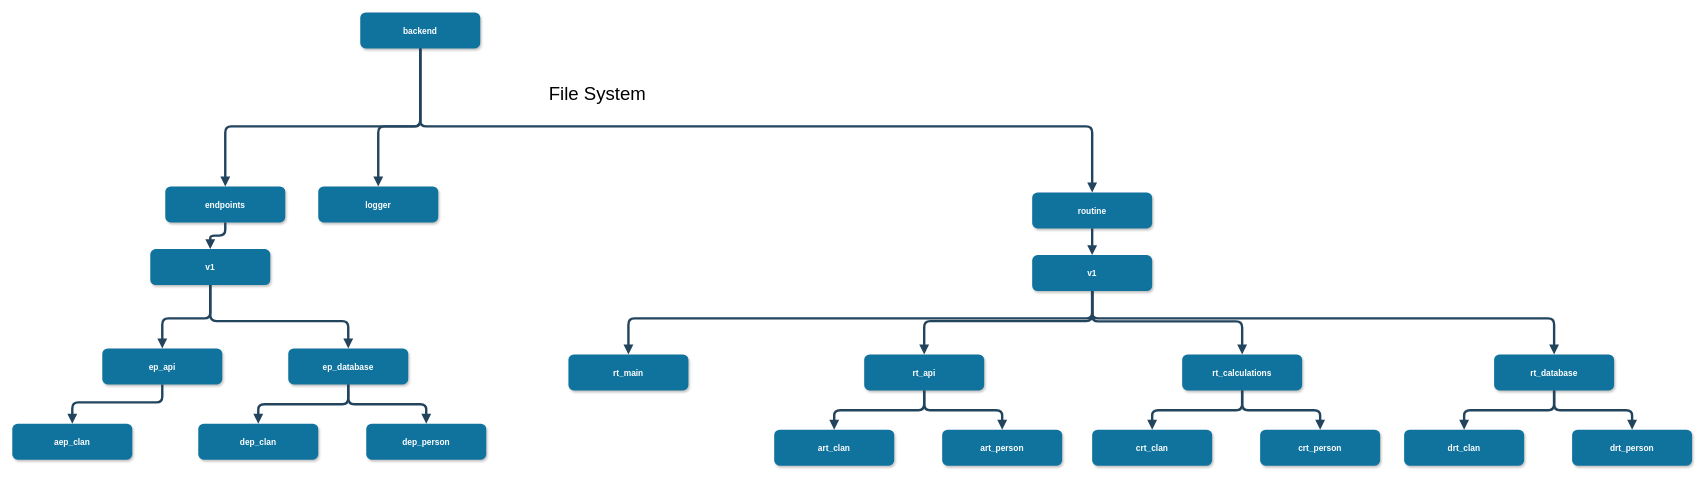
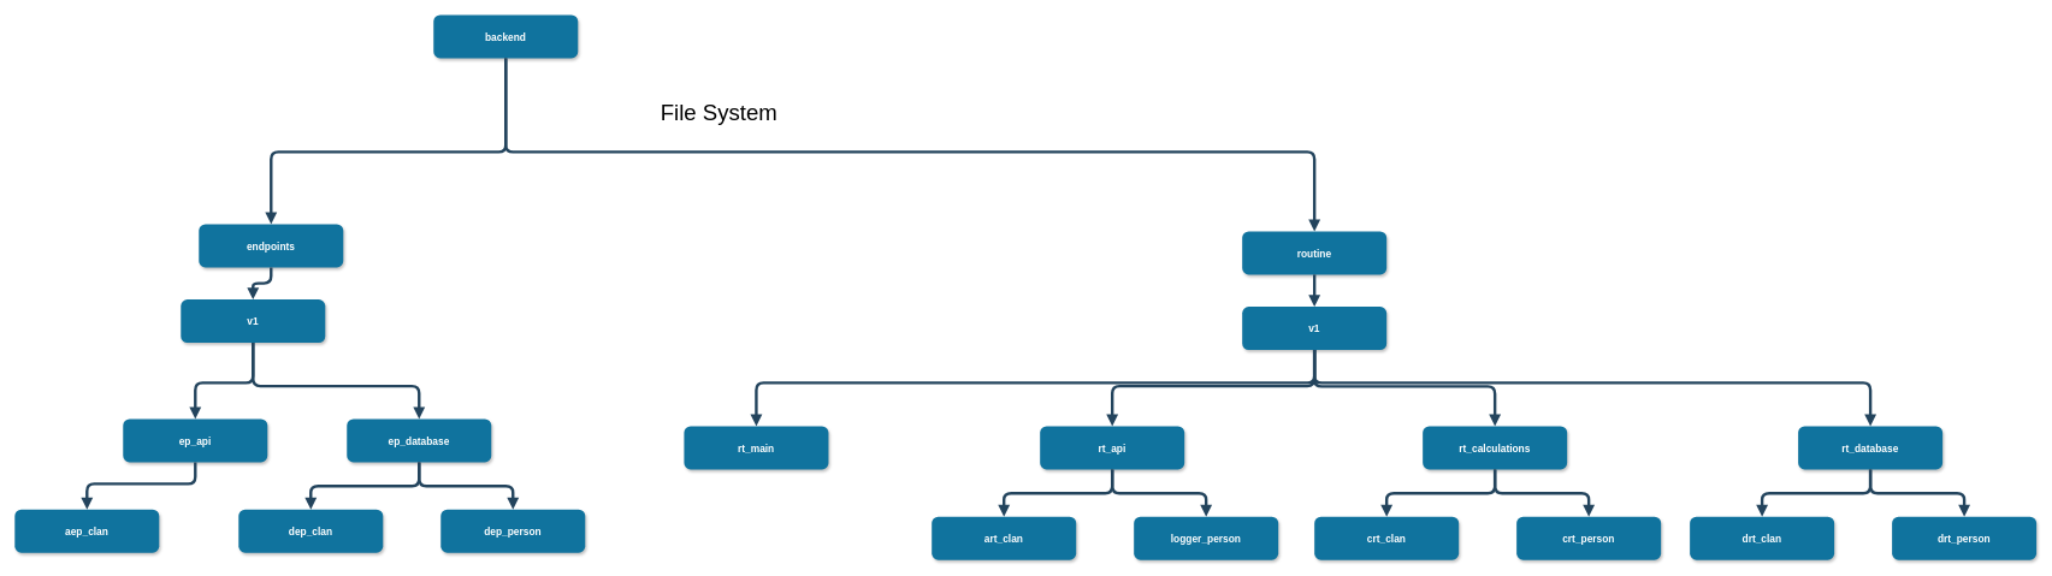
- <mxCell id="24" value="" style="edgeStyle=elbowEdgeStyle;elbow=vertical;strokeWidth=4;endArrow=block;endFill=1;fontStyle=1;strokeColor=#23445D;exitX=0.5;exitY=1;exitDx=0;exitDy=0;entryX=0.5;entryY=0;entryDx=0;entryDy=0;" parent="1" source="2" target="23" edge="1"><mxGeometry x="30" y="176" width="100" height="100" as="geometry"><mxPoint x="652" y="56" as="sourcePoint" /><mxPoint x="1020" y="310" as="targetPoint" /><Array as="points"><mxPoint x="700" y="210" /><mxPoint x="1080" y="210" /><mxPoint x="860" y="219" /></Array></mxGeometry></mxCell>
- <mxCell id="23" value="logger" style="rounded=1;fillColor=#10739E;strokeColor=none;shadow=1;gradientColor=none;fontStyle=1;fontColor=#FFFFFF;fontSize=14;" parent="1" vertex="1"><mxGeometry x="530" y="310" width="200" height="60" as="geometry" /></mxCell>
- <mxCell id="34" value="art_person" style="rounded=1;fillColor=#10739E;strokeColor=none;shadow=1;gradientColor=none;fontStyle=1;fontColor=#FFFFFF;fontSize=14;" vertex="1" parent="1"><mxGeometry x="1570" y="715.5" width="200" height="60" as="geometry" /></mxCell>
+ <mxCell id="34" value="logger_person" style="rounded=1;fillColor=#10739E;strokeColor=none;shadow=1;gradientColor=none;fontStyle=1;fontColor=#FFFFFF;fontSize=14;" vertex="1" parent="1"><mxGeometry x="1570" y="715.5" width="200" height="60" as="geometry" /></mxCell>
